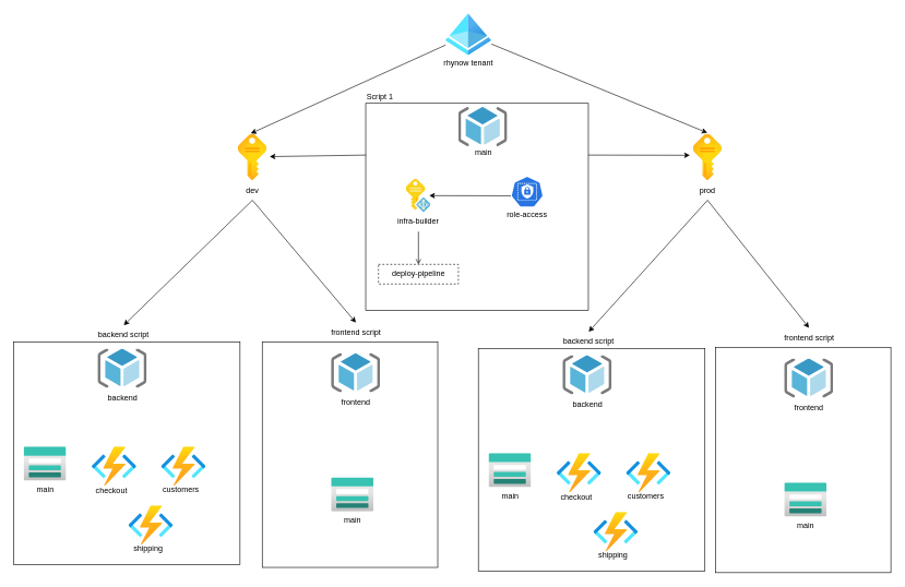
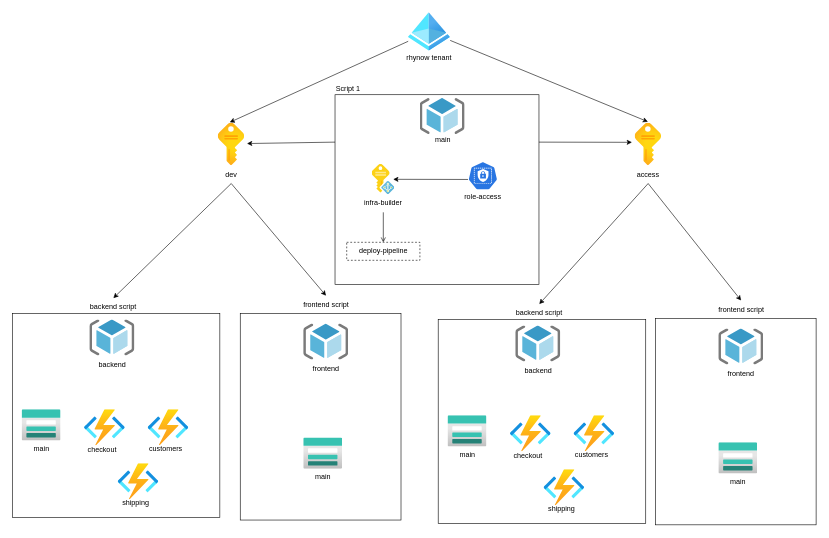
- <mxCell id="72" value="prod" style="text;html=1;strokeColor=none;fillColor=none;align=center;verticalAlign=middle;whiteSpace=wrap;rounded=0;" vertex="1" parent="70"><mxGeometry y="71" width="60" height="30" as="geometry" /></mxCell>
+ <mxCell id="72" value="access" style="text;html=1;strokeColor=none;fillColor=none;align=center;verticalAlign=middle;whiteSpace=wrap;rounded=0;" vertex="1" parent="70"><mxGeometry y="71" width="60" height="30" as="geometry" /></mxCell>
